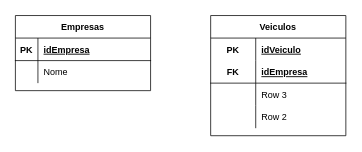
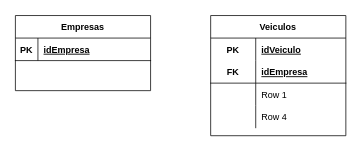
- <mxCell id="8" value="Nome" style="shape=partialRectangle;connectable=0;fillColor=none;top=0;left=0;bottom=0;right=0;align=left;spacingLeft=6;overflow=hidden;" vertex="1" parent="6"><mxGeometry x="30" width="150" height="30" as="geometry" /></mxCell>
- <mxCell id="18" value="Row 3" style="shape=partialRectangle;connectable=0;fillColor=none;top=0;left=0;bottom=0;right=0;align=left;spacingLeft=6;overflow=hidden;" vertex="1" parent="16"><mxGeometry x="60" width="120" height="30" as="geometry" /></mxCell>
+ <mxCell id="18" value="Row 1" style="shape=partialRectangle;connectable=0;fillColor=none;top=0;left=0;bottom=0;right=0;align=left;spacingLeft=6;overflow=hidden;" vertex="1" parent="16"><mxGeometry x="60" width="120" height="30" as="geometry" /></mxCell>
- <mxCell id="21" value="Row 2" style="shape=partialRectangle;connectable=0;fillColor=none;top=0;left=0;bottom=0;right=0;align=left;spacingLeft=6;overflow=hidden;" vertex="1" parent="19"><mxGeometry x="60" width="120" height="30" as="geometry" /></mxCell>
+ <mxCell id="21" value="Row 4" style="shape=partialRectangle;connectable=0;fillColor=none;top=0;left=0;bottom=0;right=0;align=left;spacingLeft=6;overflow=hidden;" vertex="1" parent="19"><mxGeometry x="60" width="120" height="30" as="geometry" /></mxCell>
